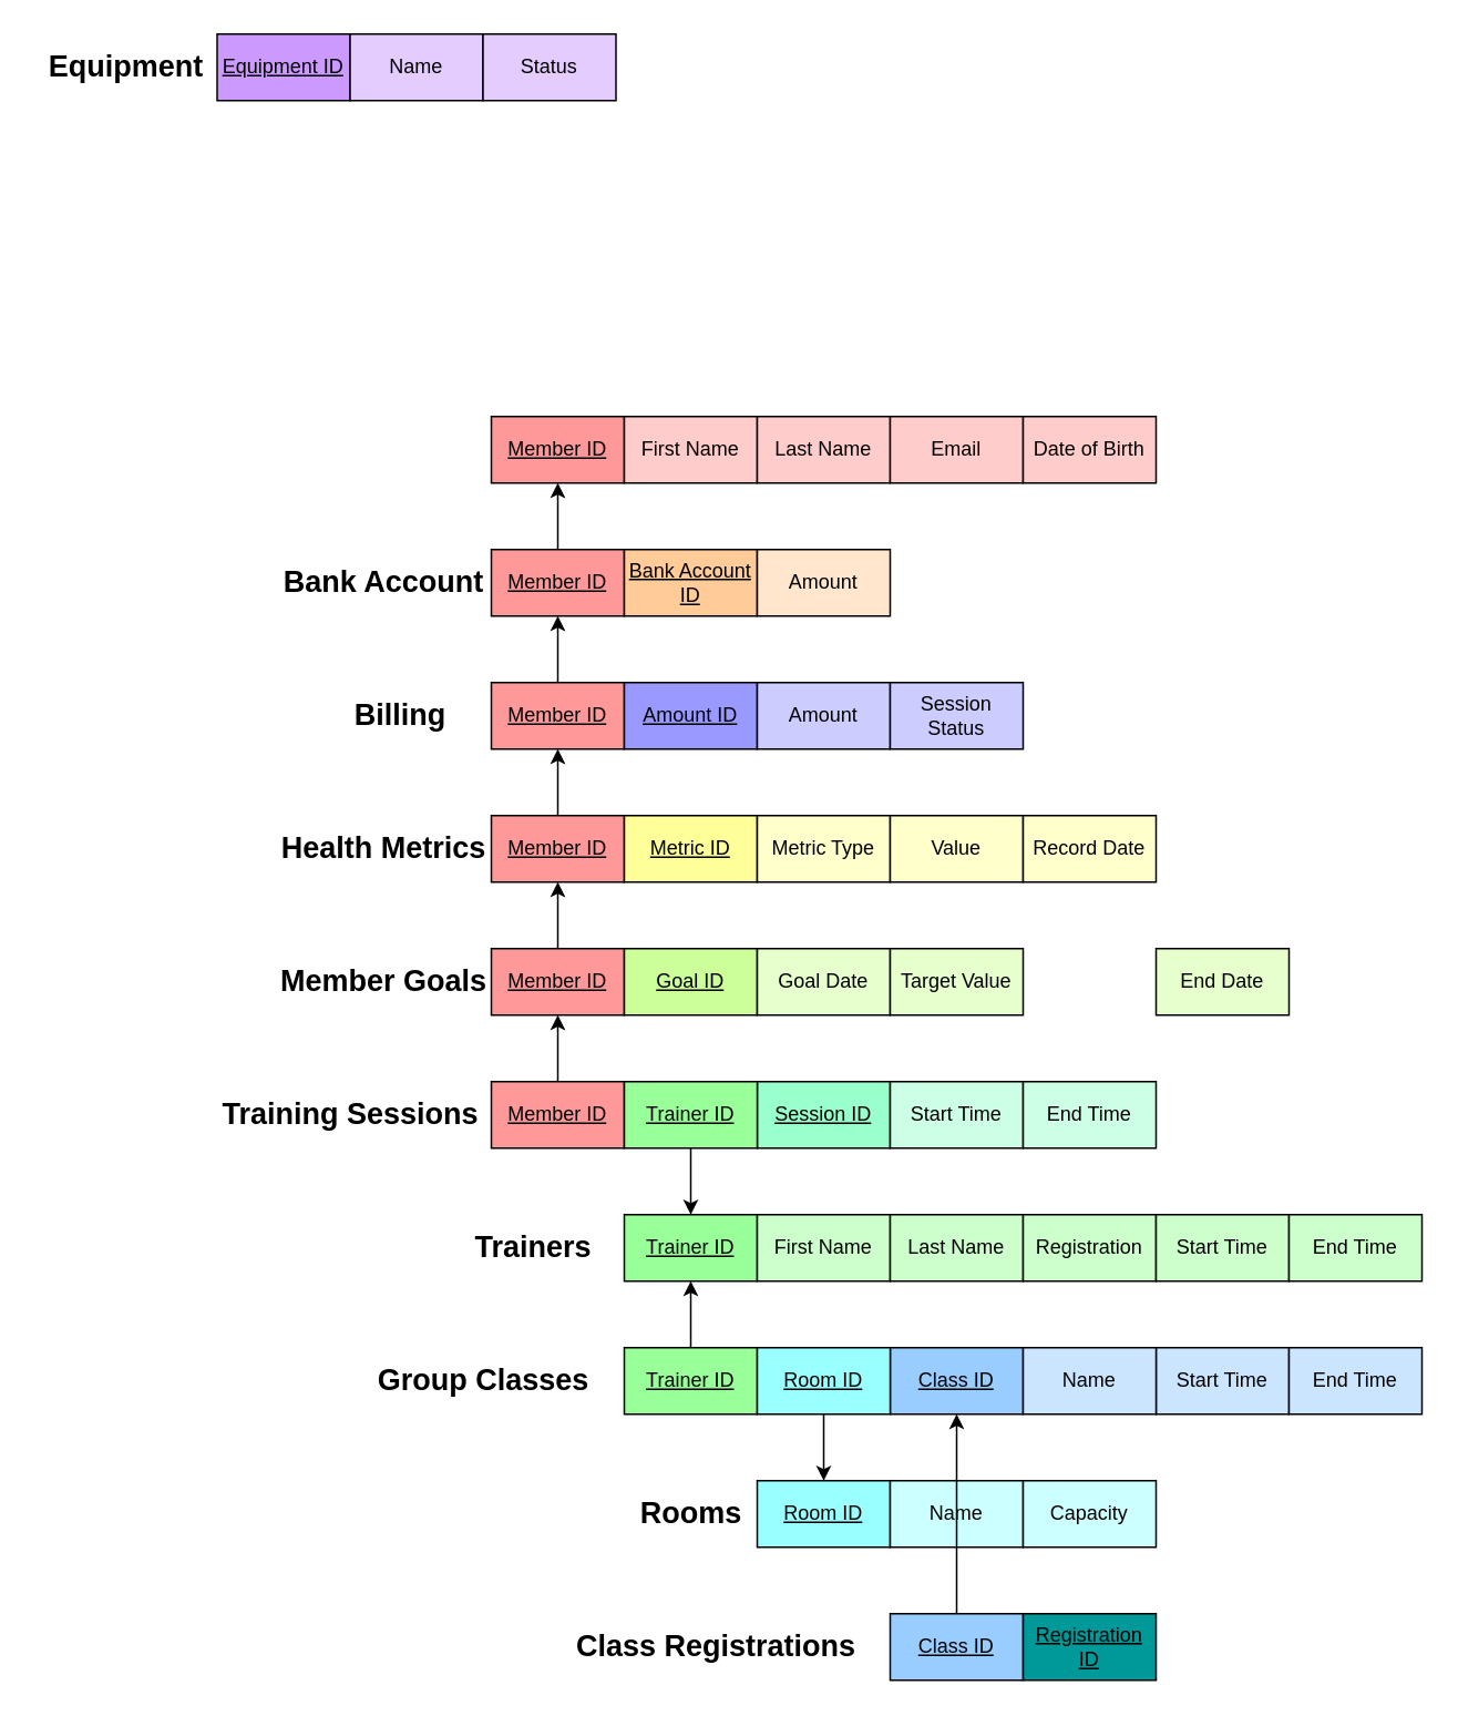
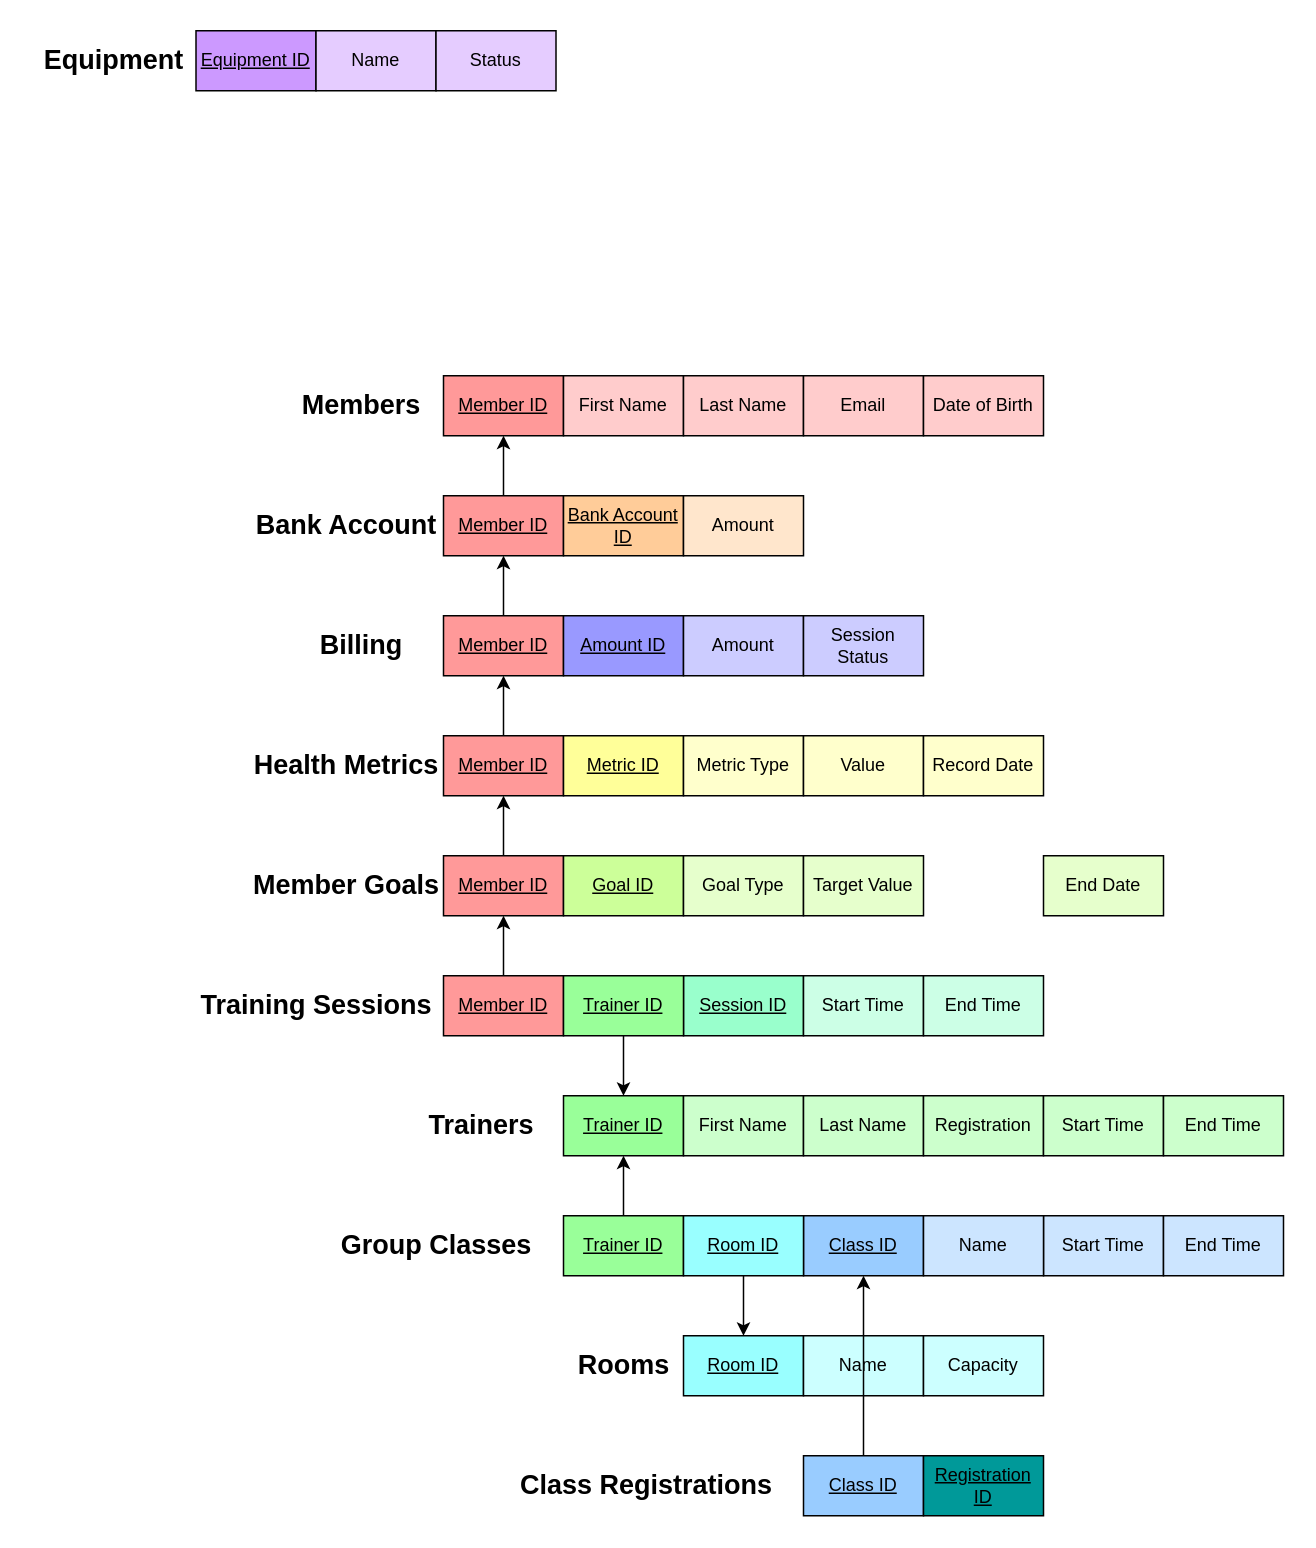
+ <mxCell id="7" value="Members" style="text;html=1;align=center;verticalAlign=middle;resizable=0;points=[];autosize=1;strokeColor=none;fillColor=none;fontStyle=1;fontSize=18;" vertex="1" parent="1"><mxGeometry x="190" y="250" width="100" height="40" as="geometry" /></mxCell>
- <mxCell id="23" value="Goal Date" style="rounded=0;whiteSpace=wrap;html=1;fillColor=#E6FFCC;" vertex="1" parent="1"><mxGeometry x="455" y="570" width="80" height="40" as="geometry" /></mxCell>
+ <mxCell id="23" value="Goal Type" style="rounded=0;whiteSpace=wrap;html=1;fillColor=#E6FFCC;" vertex="1" parent="1"><mxGeometry x="455" y="570" width="80" height="40" as="geometry" /></mxCell>
